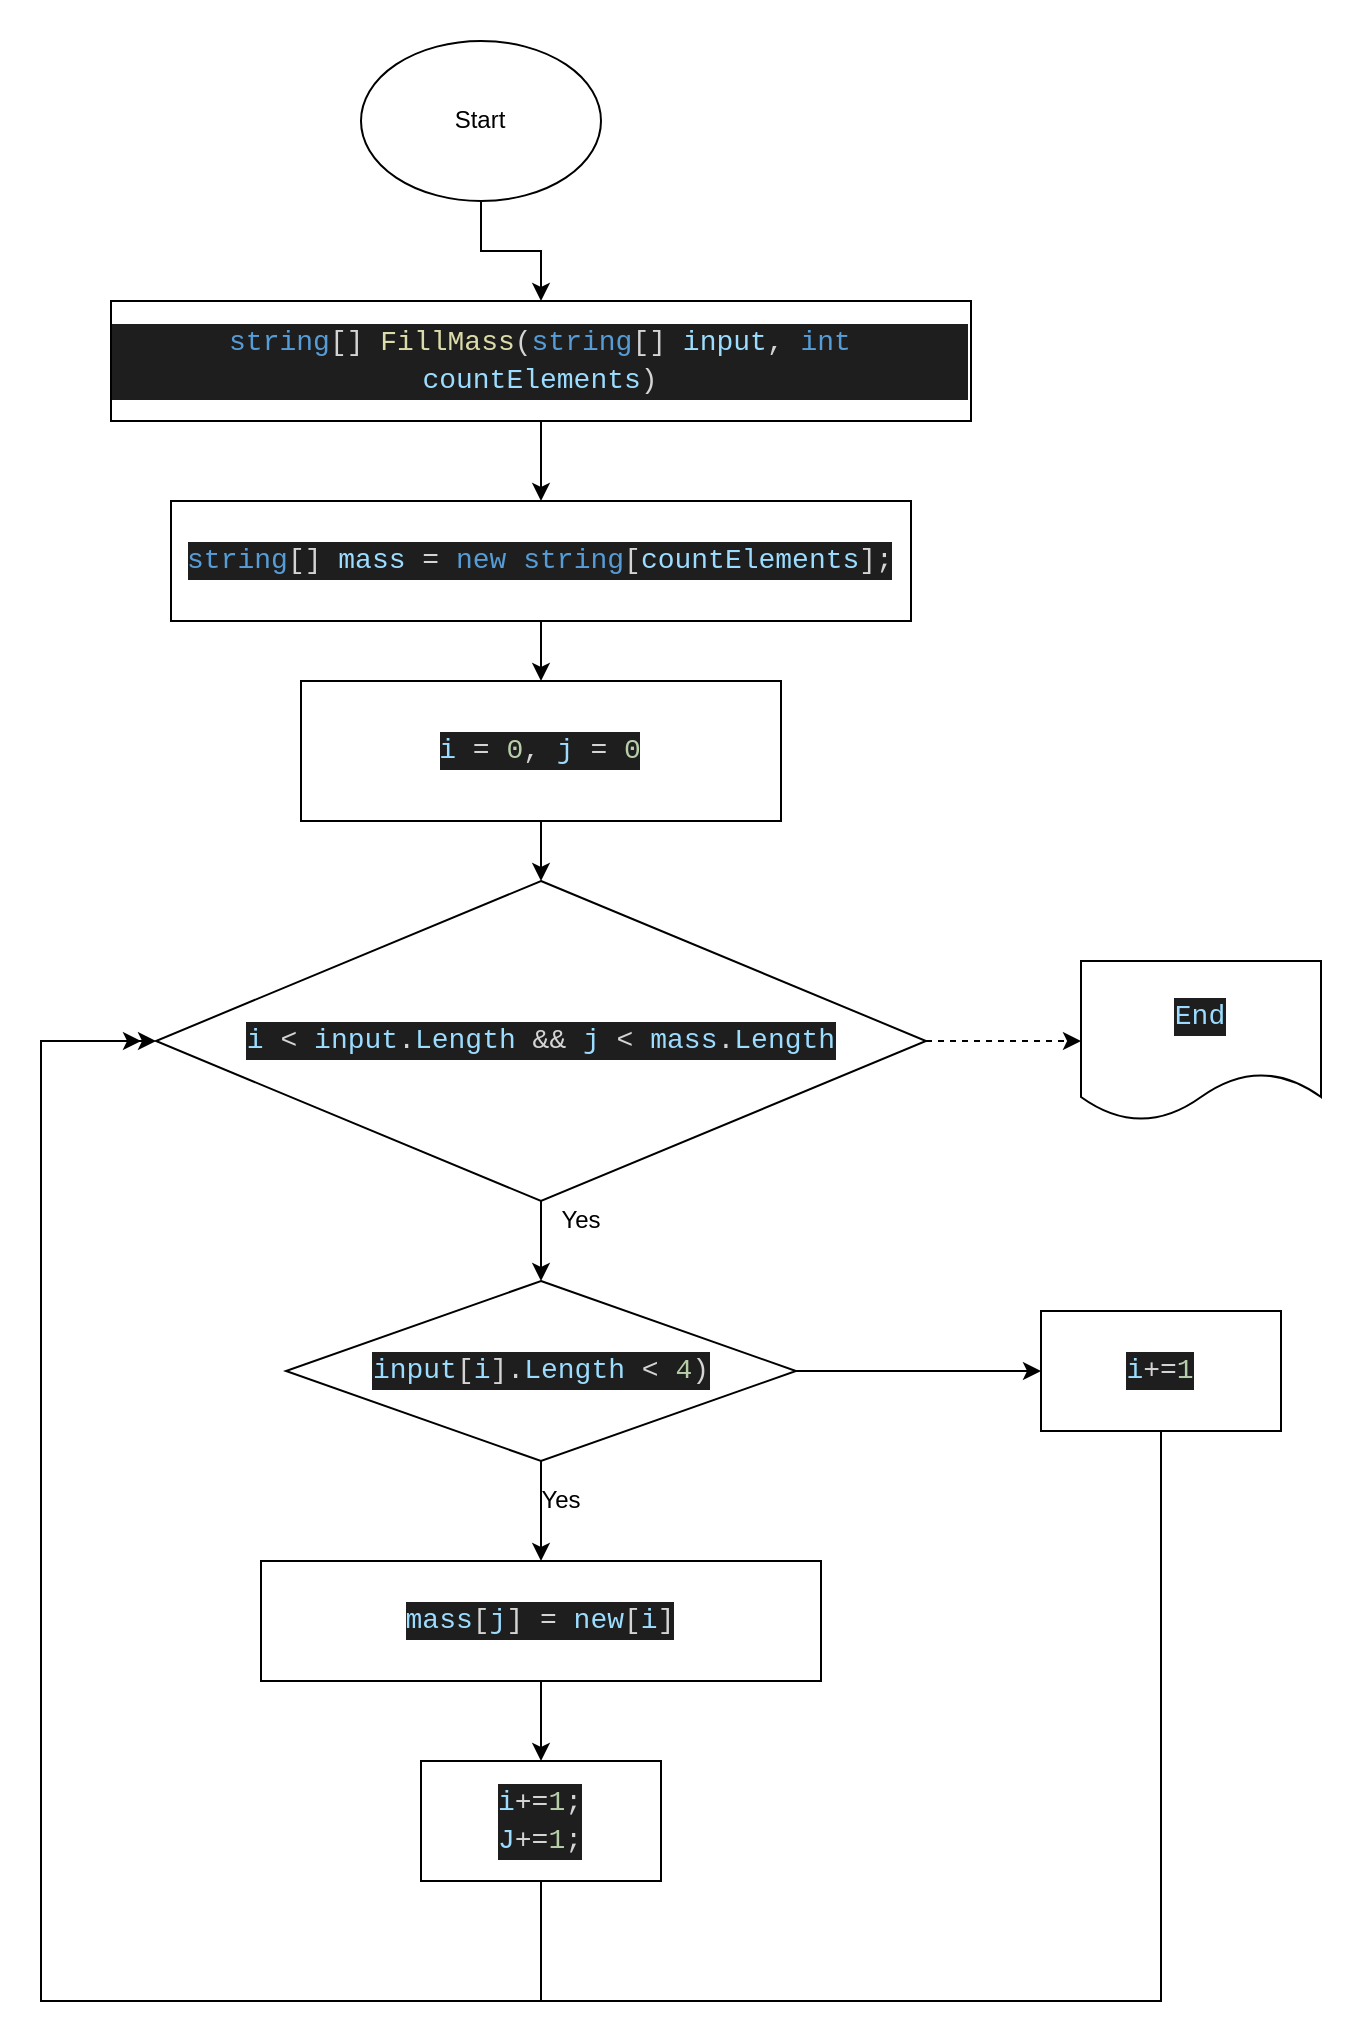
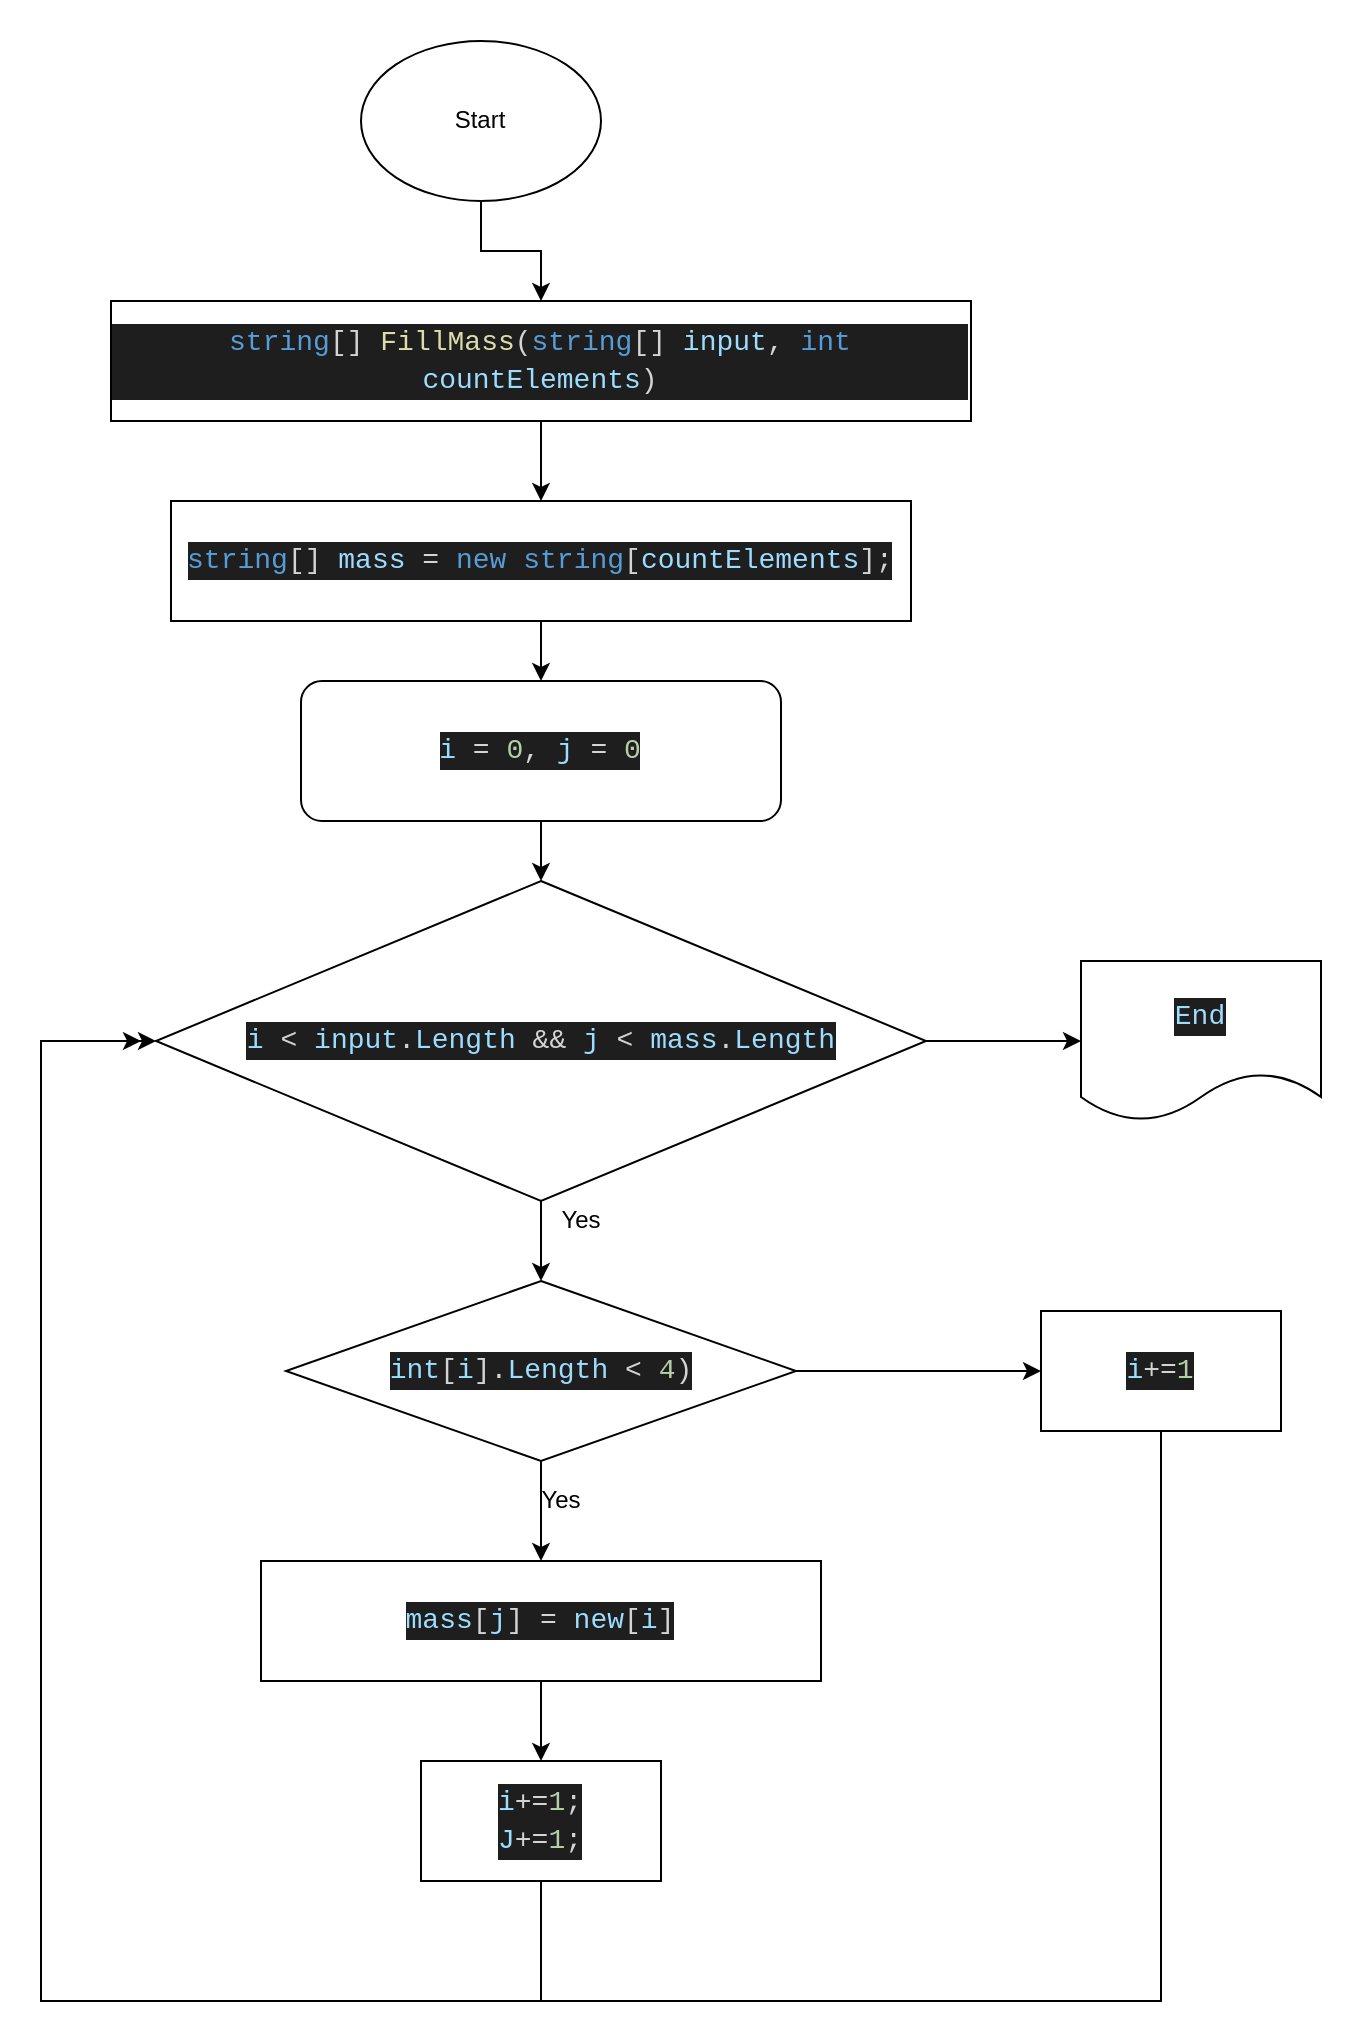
- <mxCell id="12" value="&lt;div style=&quot;color: rgb(212, 212, 212); background-color: rgb(30, 30, 30); font-family: Consolas, &amp;quot;Courier New&amp;quot;, monospace; font-size: 14px; line-height: 19px;&quot;&gt;&lt;span style=&quot;color: #9cdcfe;&quot;&gt;i&lt;/span&gt; = &lt;span style=&quot;color: #b5cea8;&quot;&gt;0&lt;/span&gt;, &lt;span style=&quot;color: #9cdcfe;&quot;&gt;j&lt;/span&gt; = &lt;span style=&quot;color: #b5cea8;&quot;&gt;0&lt;/span&gt;&lt;/div&gt;" style="rounded=0;whiteSpace=wrap;html=1;" vertex="1" parent="1"><mxGeometry x="150" y="340" width="240" height="70" as="geometry" /></mxCell>
+ <mxCell id="12" value="&lt;div style=&quot;color: rgb(212, 212, 212); background-color: rgb(30, 30, 30); font-family: Consolas, &amp;quot;Courier New&amp;quot;, monospace; font-size: 14px; line-height: 19px;&quot;&gt;&lt;span style=&quot;color: #9cdcfe;&quot;&gt;i&lt;/span&gt; = &lt;span style=&quot;color: #b5cea8;&quot;&gt;0&lt;/span&gt;, &lt;span style=&quot;color: #9cdcfe;&quot;&gt;j&lt;/span&gt; = &lt;span style=&quot;color: #b5cea8;&quot;&gt;0&lt;/span&gt;&lt;/div&gt;" style="whiteSpace=wrap;html=1;rounded=1;" vertex="1" parent="1"><mxGeometry x="150" y="340" width="240" height="70" as="geometry" /></mxCell>
- <mxCell id="9" style="edgeStyle=orthogonalEdgeStyle;rounded=0;orthogonalLoop=1;jettySize=auto;html=1;dashed=1;" edge="1" parent="1" source="10" target="18"><mxGeometry relative="1" as="geometry"><mxPoint x="530" y="520" as="targetPoint" /></mxGeometry></mxCell>
+ <mxCell id="9" style="edgeStyle=orthogonalEdgeStyle;rounded=0;orthogonalLoop=1;jettySize=auto;html=1;" edge="1" parent="1" source="10" target="18"><mxGeometry relative="1" as="geometry"><mxPoint x="530" y="520" as="targetPoint" /></mxGeometry></mxCell>
- <mxCell id="15" value="&lt;div style=&quot;color: rgb(212, 212, 212); background-color: rgb(30, 30, 30); font-family: Consolas, &amp;quot;Courier New&amp;quot;, monospace; font-size: 14px; line-height: 19px;&quot;&gt;&lt;span style=&quot;color: #9cdcfe;&quot;&gt;input&lt;/span&gt;[&lt;span style=&quot;color: #9cdcfe;&quot;&gt;i&lt;/span&gt;].&lt;span style=&quot;color: #9cdcfe;&quot;&gt;Length&lt;/span&gt; &amp;lt; &lt;span style=&quot;color: #b5cea8;&quot;&gt;4&lt;/span&gt;)&lt;/div&gt;" style="rhombus;whiteSpace=wrap;html=1;" vertex="1" parent="1"><mxGeometry x="142.5" y="640" width="255" height="90" as="geometry" /></mxCell>
+ <mxCell id="15" value="&lt;div style=&quot;color: rgb(212, 212, 212); background-color: rgb(30, 30, 30); font-family: Consolas, &amp;quot;Courier New&amp;quot;, monospace; font-size: 14px; line-height: 19px;&quot;&gt;&lt;span style=&quot;color: #9cdcfe;&quot;&gt;int&lt;/span&gt;[&lt;span style=&quot;color: #9cdcfe;&quot;&gt;i&lt;/span&gt;].&lt;span style=&quot;color: #9cdcfe;&quot;&gt;Length&lt;/span&gt; &amp;lt; &lt;span style=&quot;color: #b5cea8;&quot;&gt;4&lt;/span&gt;)&lt;/div&gt;" style="rhombus;whiteSpace=wrap;html=1;" vertex="1" parent="1"><mxGeometry x="142.5" y="640" width="255" height="90" as="geometry" /></mxCell>
